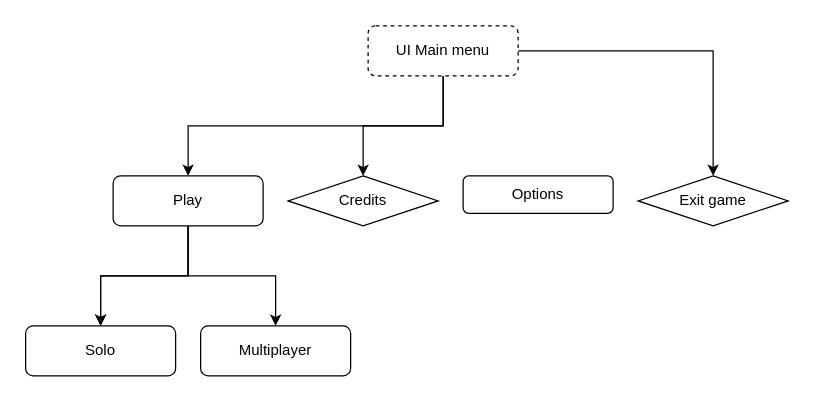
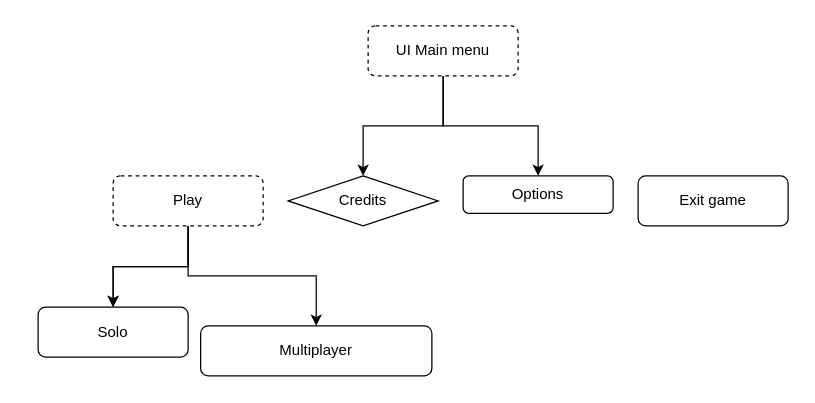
- <mxCell id="5" value="" style="edgeStyle=orthogonalEdgeStyle;rounded=0;orthogonalLoop=1;jettySize=auto;html=1;" edge="1" parent="1" source="6" target="13"><mxGeometry relative="1" as="geometry" /></mxCell>
- <mxCell id="2" value="" style="edgeStyle=orthogonalEdgeStyle;rounded=0;orthogonalLoop=1;jettySize=auto;html=1;" edge="1" parent="1" source="6" target="10"><mxGeometry relative="1" as="geometry"><Array as="points"><mxPoint x="354" y="100" /><mxPoint x="150" y="100" /></Array></mxGeometry></mxCell>
+ <mxCell id="4" value="" style="edgeStyle=orthogonalEdgeStyle;rounded=0;orthogonalLoop=1;jettySize=auto;html=1;" edge="1" parent="1" source="6" target="12"><mxGeometry relative="1" as="geometry" /></mxCell>
- <mxCell id="10" value="Play" style="rounded=1;whiteSpace=wrap;html=1;fontSize=12;glass=0;strokeWidth=1;shadow=0;" vertex="1" parent="1"><mxGeometry x="90" y="140" width="120" height="40" as="geometry" /></mxCell>
+ <mxCell id="10" value="Play" style="rounded=1;whiteSpace=wrap;html=1;fontSize=12;glass=0;strokeWidth=1;shadow=0;dashed=1;" vertex="1" parent="1"><mxGeometry x="90" y="140" width="120" height="40" as="geometry" /></mxCell>
- <mxCell id="13" value="Exit game" style="rhombus;whiteSpace=wrap;html=1;fontSize=12;glass=0;strokeWidth=1;shadow=0;" vertex="1" parent="1"><mxGeometry x="510" y="140" width="120" height="40" as="geometry" /></mxCell>
+ <mxCell id="13" value="Exit game" style="rounded=1;whiteSpace=wrap;html=1;fontSize=12;glass=0;strokeWidth=1;shadow=0;" vertex="1" parent="1"><mxGeometry x="510" y="140" width="120" height="40" as="geometry" /></mxCell>
- <mxCell id="14" value="Solo" style="rounded=1;whiteSpace=wrap;html=1;fontSize=12;glass=0;strokeWidth=1;shadow=0;" vertex="1" parent="1"><mxGeometry x="20" y="260" width="120" height="40" as="geometry" /></mxCell>
+ <mxCell id="14" value="Solo" style="rounded=1;whiteSpace=wrap;html=1;fontSize=12;glass=0;strokeWidth=1;shadow=0;" vertex="1" parent="1"><mxGeometry x="30" y="245" width="120" height="40" as="geometry" /></mxCell>
- <mxCell id="15" value="Multiplayer" style="rounded=1;whiteSpace=wrap;html=1;fontSize=12;glass=0;strokeWidth=1;shadow=0;" vertex="1" parent="1"><mxGeometry x="160" y="260" width="120" height="40" as="geometry" /></mxCell>
+ <mxCell id="15" value="Multiplayer" style="rounded=1;whiteSpace=wrap;html=1;fontSize=12;glass=0;strokeWidth=1;shadow=0;" vertex="1" parent="1"><mxGeometry x="160" y="260" width="185" height="40" as="geometry" /></mxCell>
